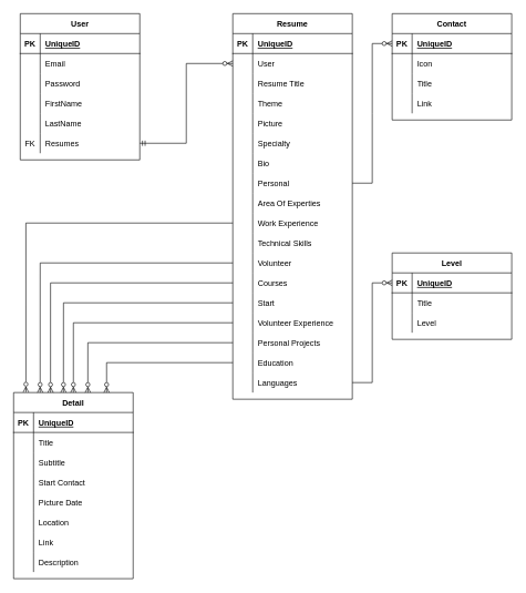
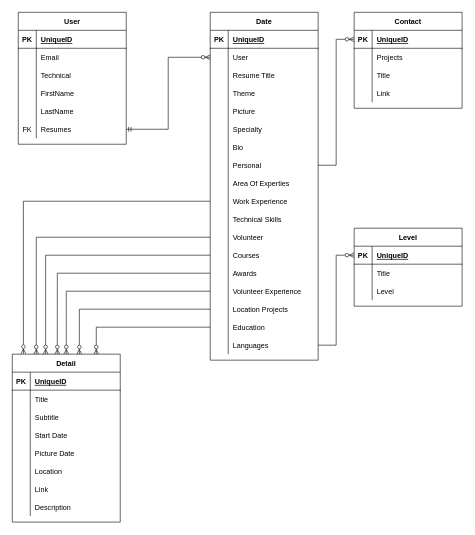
- <mxCell id="21" value="Resume" style="shape=table;startSize=30;container=1;collapsible=1;childLayout=tableLayout;fixedRows=1;rowLines=0;fontStyle=1;align=center;resizeLast=1;" vertex="1" parent="1"><mxGeometry x="350" y="20" width="180" height="580" as="geometry" /></mxCell>
+ <mxCell id="21" value="Date" style="shape=table;startSize=30;container=1;collapsible=1;childLayout=tableLayout;fixedRows=1;rowLines=0;fontStyle=1;align=center;resizeLast=1;" vertex="1" parent="1"><mxGeometry x="350" y="20" width="180" height="580" as="geometry" /></mxCell>
- <mxCell id="83" value="Icon" style="shape=partialRectangle;connectable=0;fillColor=none;top=0;left=0;bottom=0;right=0;align=left;spacingLeft=6;overflow=hidden;" vertex="1" parent="81"><mxGeometry x="30" width="150" height="30" as="geometry"><mxRectangle width="150" height="30" as="alternateBounds" /></mxGeometry></mxCell>
+ <mxCell id="83" value="Projects" style="shape=partialRectangle;connectable=0;fillColor=none;top=0;left=0;bottom=0;right=0;align=left;spacingLeft=6;overflow=hidden;" vertex="1" parent="81"><mxGeometry x="30" width="150" height="30" as="geometry"><mxRectangle width="150" height="30" as="alternateBounds" /></mxGeometry></mxCell>
- <mxCell id="11" value="Password" style="shape=partialRectangle;connectable=0;fillColor=none;top=0;left=0;bottom=0;right=0;align=left;spacingLeft=6;overflow=hidden;" vertex="1" parent="9"><mxGeometry x="30" width="150" height="30" as="geometry"><mxRectangle width="150" height="30" as="alternateBounds" /></mxGeometry></mxCell>
+ <mxCell id="11" value="Technical" style="shape=partialRectangle;connectable=0;fillColor=none;top=0;left=0;bottom=0;right=0;align=left;spacingLeft=6;overflow=hidden;" vertex="1" parent="9"><mxGeometry x="30" width="150" height="30" as="geometry"><mxRectangle width="150" height="30" as="alternateBounds" /></mxGeometry></mxCell>
- <mxCell id="63" value="Start" style="shape=partialRectangle;connectable=0;fillColor=none;top=0;left=0;bottom=0;right=0;align=left;spacingLeft=6;overflow=hidden;" vertex="1" parent="61"><mxGeometry x="30" width="150" height="30" as="geometry"><mxRectangle width="150" height="30" as="alternateBounds" /></mxGeometry></mxCell>
+ <mxCell id="63" value="Awards" style="shape=partialRectangle;connectable=0;fillColor=none;top=0;left=0;bottom=0;right=0;align=left;spacingLeft=6;overflow=hidden;" vertex="1" parent="61"><mxGeometry x="30" width="150" height="30" as="geometry"><mxRectangle width="150" height="30" as="alternateBounds" /></mxGeometry></mxCell>
- <mxCell id="69" value="Personal Projects" style="shape=partialRectangle;connectable=0;fillColor=none;top=0;left=0;bottom=0;right=0;align=left;spacingLeft=6;overflow=hidden;" vertex="1" parent="67"><mxGeometry x="30" width="150" height="30" as="geometry"><mxRectangle width="150" height="30" as="alternateBounds" /></mxGeometry></mxCell>
+ <mxCell id="69" value="Location Projects" style="shape=partialRectangle;connectable=0;fillColor=none;top=0;left=0;bottom=0;right=0;align=left;spacingLeft=6;overflow=hidden;" vertex="1" parent="67"><mxGeometry x="30" width="150" height="30" as="geometry"><mxRectangle width="150" height="30" as="alternateBounds" /></mxGeometry></mxCell>
- <mxCell id="102" value="Start Contact" style="shape=partialRectangle;connectable=0;fillColor=none;top=0;left=0;bottom=0;right=0;align=left;spacingLeft=6;overflow=hidden;" vertex="1" parent="100"><mxGeometry x="30" width="150" height="30" as="geometry"><mxRectangle width="150" height="30" as="alternateBounds" /></mxGeometry></mxCell>
+ <mxCell id="102" value="Start Date" style="shape=partialRectangle;connectable=0;fillColor=none;top=0;left=0;bottom=0;right=0;align=left;spacingLeft=6;overflow=hidden;" vertex="1" parent="100"><mxGeometry x="30" width="150" height="30" as="geometry"><mxRectangle width="150" height="30" as="alternateBounds" /></mxGeometry></mxCell>
